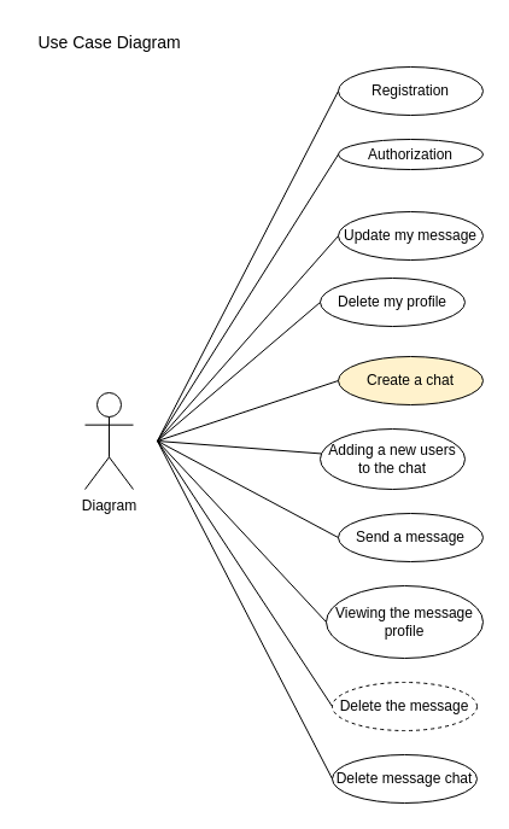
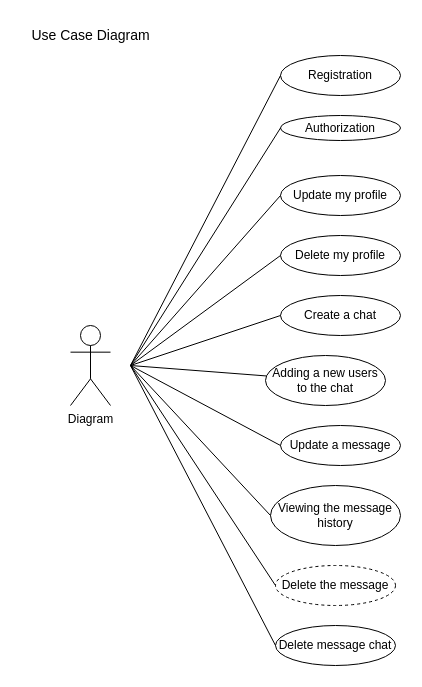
- <mxCell id="11" value="Update my message" style="ellipse;whiteSpace=wrap;html=1;" vertex="1" parent="1"><mxGeometry x="280" y="175" width="120" height="40" as="geometry" /></mxCell>
+ <mxCell id="11" value="Update my profile" style="ellipse;whiteSpace=wrap;html=1;" vertex="1" parent="1"><mxGeometry x="280" y="175" width="120" height="40" as="geometry" /></mxCell>
- <mxCell id="12" value="Delete my profile" style="ellipse;whiteSpace=wrap;html=1;" vertex="1" parent="1"><mxGeometry x="265" y="230" width="120" height="40" as="geometry" /></mxCell>
+ <mxCell id="12" value="Delete my profile" style="ellipse;whiteSpace=wrap;html=1;" vertex="1" parent="1"><mxGeometry x="280" y="235" width="120" height="40" as="geometry" /></mxCell>
- <mxCell id="5" value="Create a chat" style="ellipse;whiteSpace=wrap;html=1;fillColor=#fff2cc;" vertex="1" parent="1"><mxGeometry x="280" y="295" width="120" height="40" as="geometry" /></mxCell>
+ <mxCell id="5" value="Create a chat" style="ellipse;whiteSpace=wrap;html=1;" vertex="1" parent="1"><mxGeometry x="280" y="295" width="120" height="40" as="geometry" /></mxCell>
- <mxCell id="7" value="Send a message" style="ellipse;whiteSpace=wrap;html=1;" vertex="1" parent="1"><mxGeometry x="280" y="425" width="120" height="40" as="geometry" /></mxCell>
+ <mxCell id="7" value="Update a message" style="ellipse;whiteSpace=wrap;html=1;" vertex="1" parent="1"><mxGeometry x="280" y="425" width="120" height="40" as="geometry" /></mxCell>
- <mxCell id="8" value="Viewing the message profile" style="ellipse;whiteSpace=wrap;html=1;" vertex="1" parent="1"><mxGeometry x="270" y="485" width="130" height="60" as="geometry" /></mxCell>
+ <mxCell id="8" value="Viewing the message history" style="ellipse;whiteSpace=wrap;html=1;" vertex="1" parent="1"><mxGeometry x="270" y="485" width="130" height="60" as="geometry" /></mxCell>
